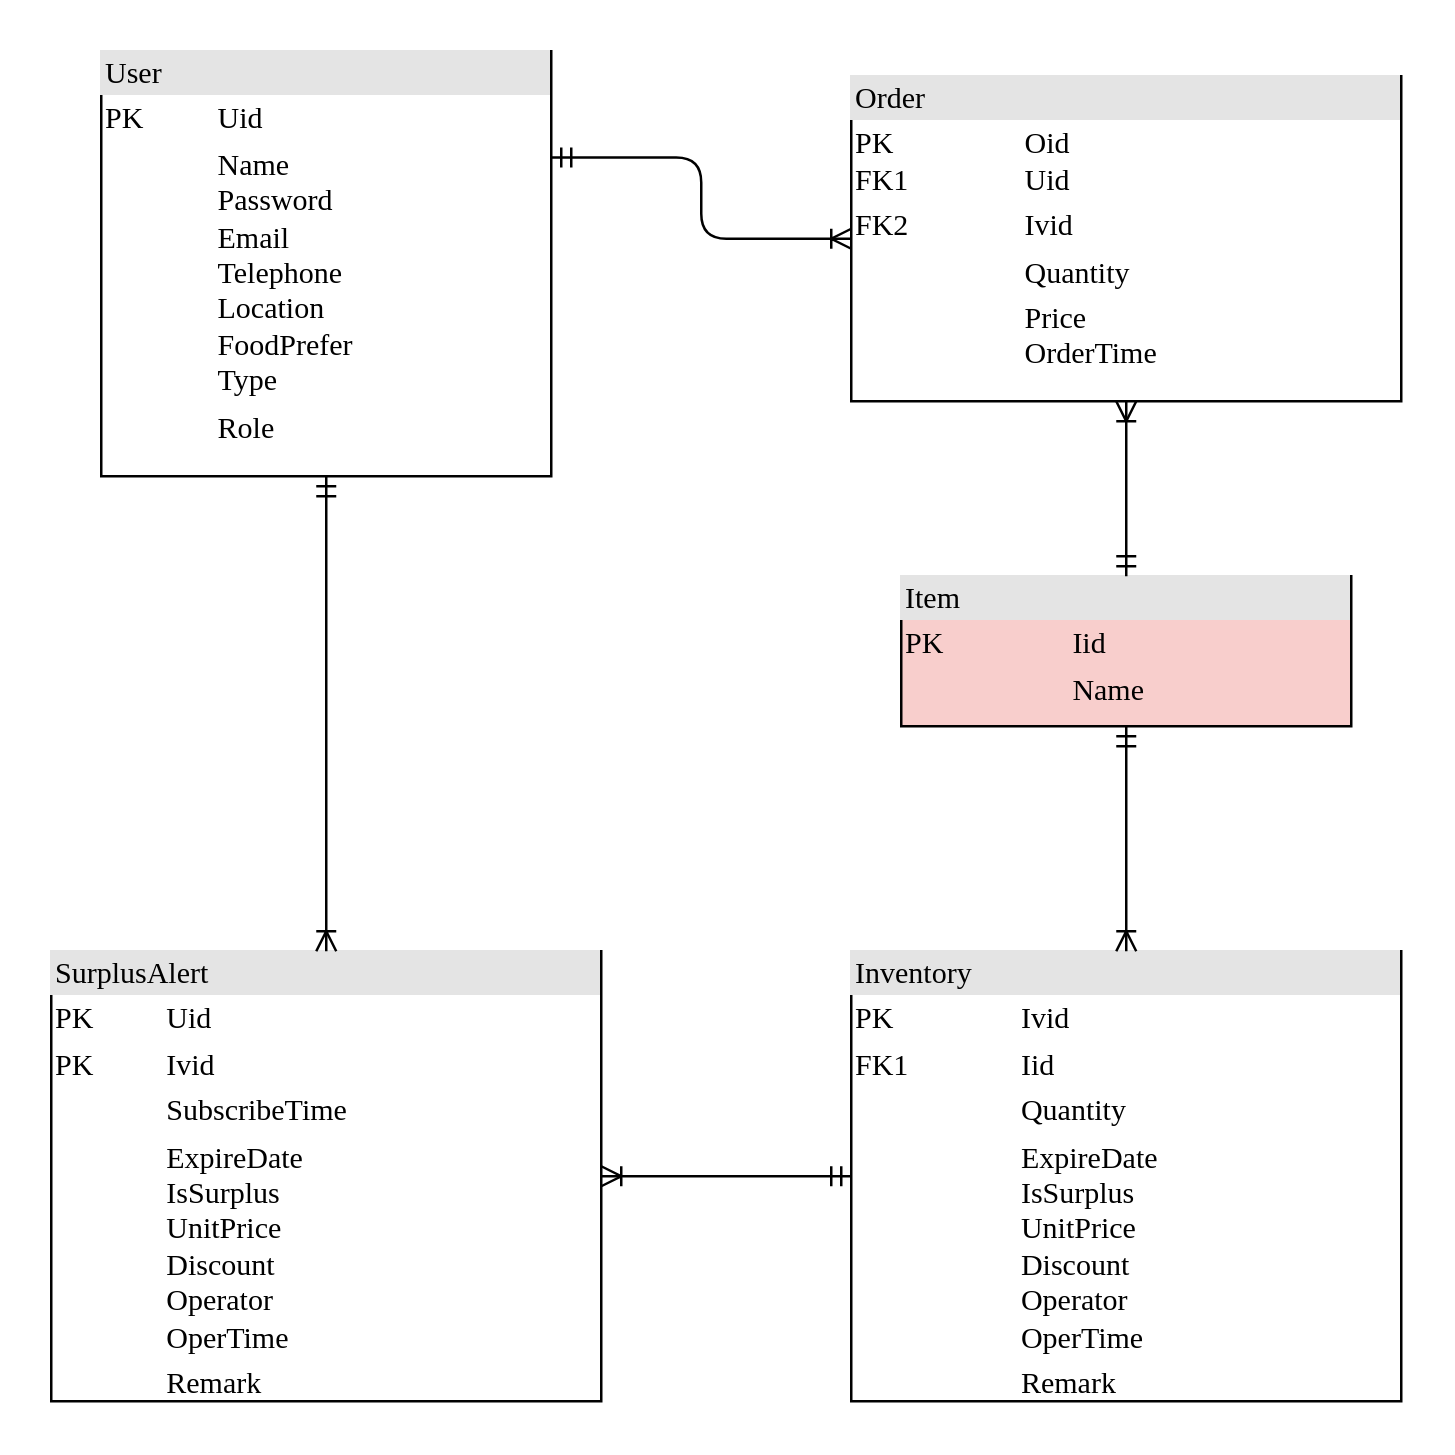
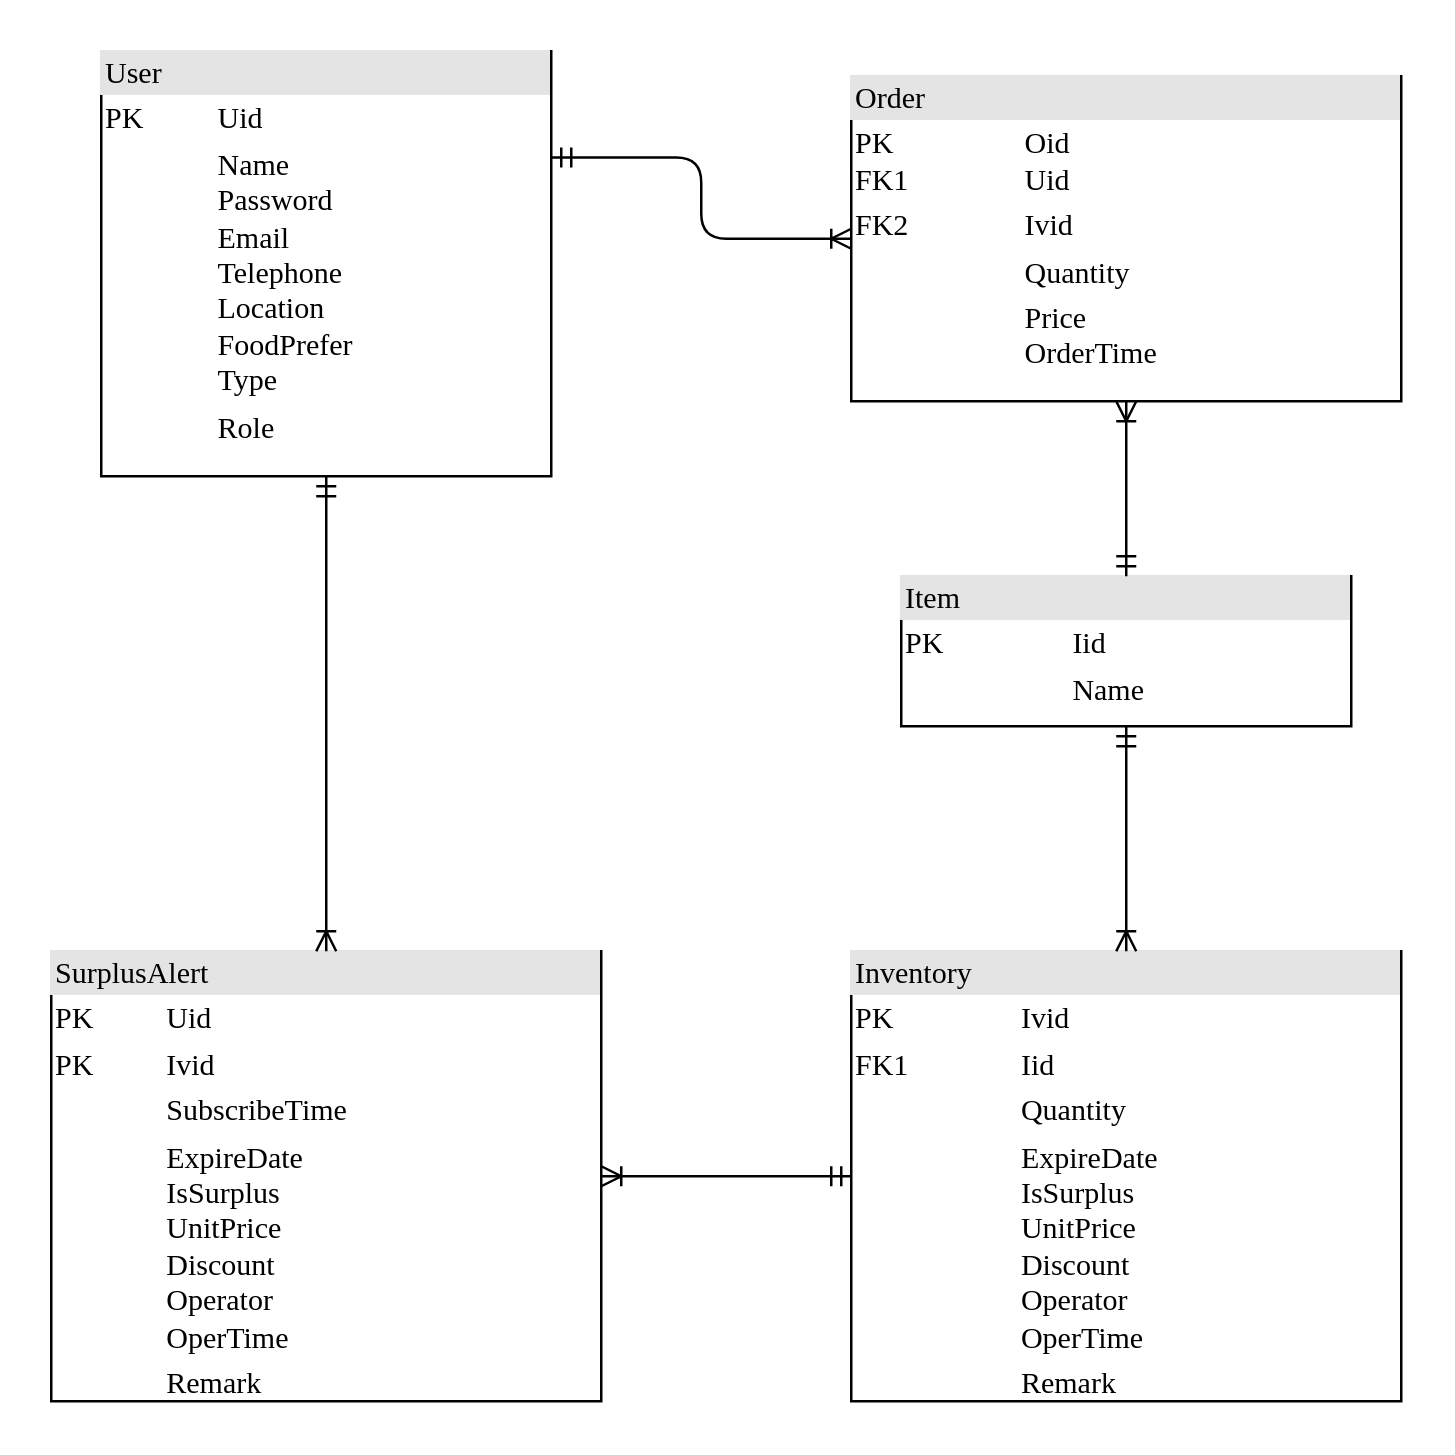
- <mxCell id="3" value="&lt;div style=&quot;box-sizing:border-box;width:100%;background:#e4e4e4;padding:2px;&quot;&gt;Item&lt;/div&gt;&lt;table style=&quot;width:100%;font-size:1em;&quot; cellpadding=&quot;2&quot; cellspacing=&quot;0&quot;&gt;&lt;tbody&gt;&lt;tr&gt;&lt;td&gt;PK&lt;/td&gt;&lt;td&gt;Iid&lt;/td&gt;&lt;/tr&gt;&lt;tr&gt;&lt;td&gt;&lt;/td&gt;&lt;td&gt;Name&lt;br&gt;&lt;/td&gt;&lt;/tr&gt;&lt;tr&gt;&lt;td&gt;&lt;/td&gt;&lt;td&gt;&lt;br&gt;&lt;/td&gt;&lt;/tr&gt;&lt;/tbody&gt;&lt;/table&gt;" style="verticalAlign=top;align=left;overflow=fill;html=1;rounded=0;shadow=0;comic=0;labelBackgroundColor=none;strokeWidth=1;fontFamily=Verdana;fontSize=12;fillColor=#f8cecc;" vertex="1" parent="1"><mxGeometry x="360" y="230" width="180" height="60" as="geometry" /></mxCell>
+ <mxCell id="3" value="&lt;div style=&quot;box-sizing:border-box;width:100%;background:#e4e4e4;padding:2px;&quot;&gt;Item&lt;/div&gt;&lt;table style=&quot;width:100%;font-size:1em;&quot; cellpadding=&quot;2&quot; cellspacing=&quot;0&quot;&gt;&lt;tbody&gt;&lt;tr&gt;&lt;td&gt;PK&lt;/td&gt;&lt;td&gt;Iid&lt;/td&gt;&lt;/tr&gt;&lt;tr&gt;&lt;td&gt;&lt;/td&gt;&lt;td&gt;Name&lt;br&gt;&lt;/td&gt;&lt;/tr&gt;&lt;tr&gt;&lt;td&gt;&lt;/td&gt;&lt;td&gt;&lt;br&gt;&lt;/td&gt;&lt;/tr&gt;&lt;/tbody&gt;&lt;/table&gt;" style="verticalAlign=top;align=left;overflow=fill;html=1;rounded=0;shadow=0;comic=0;labelBackgroundColor=none;strokeWidth=1;fontFamily=Verdana;fontSize=12" vertex="1" parent="1"><mxGeometry x="360" y="230" width="180" height="60" as="geometry" /></mxCell>
